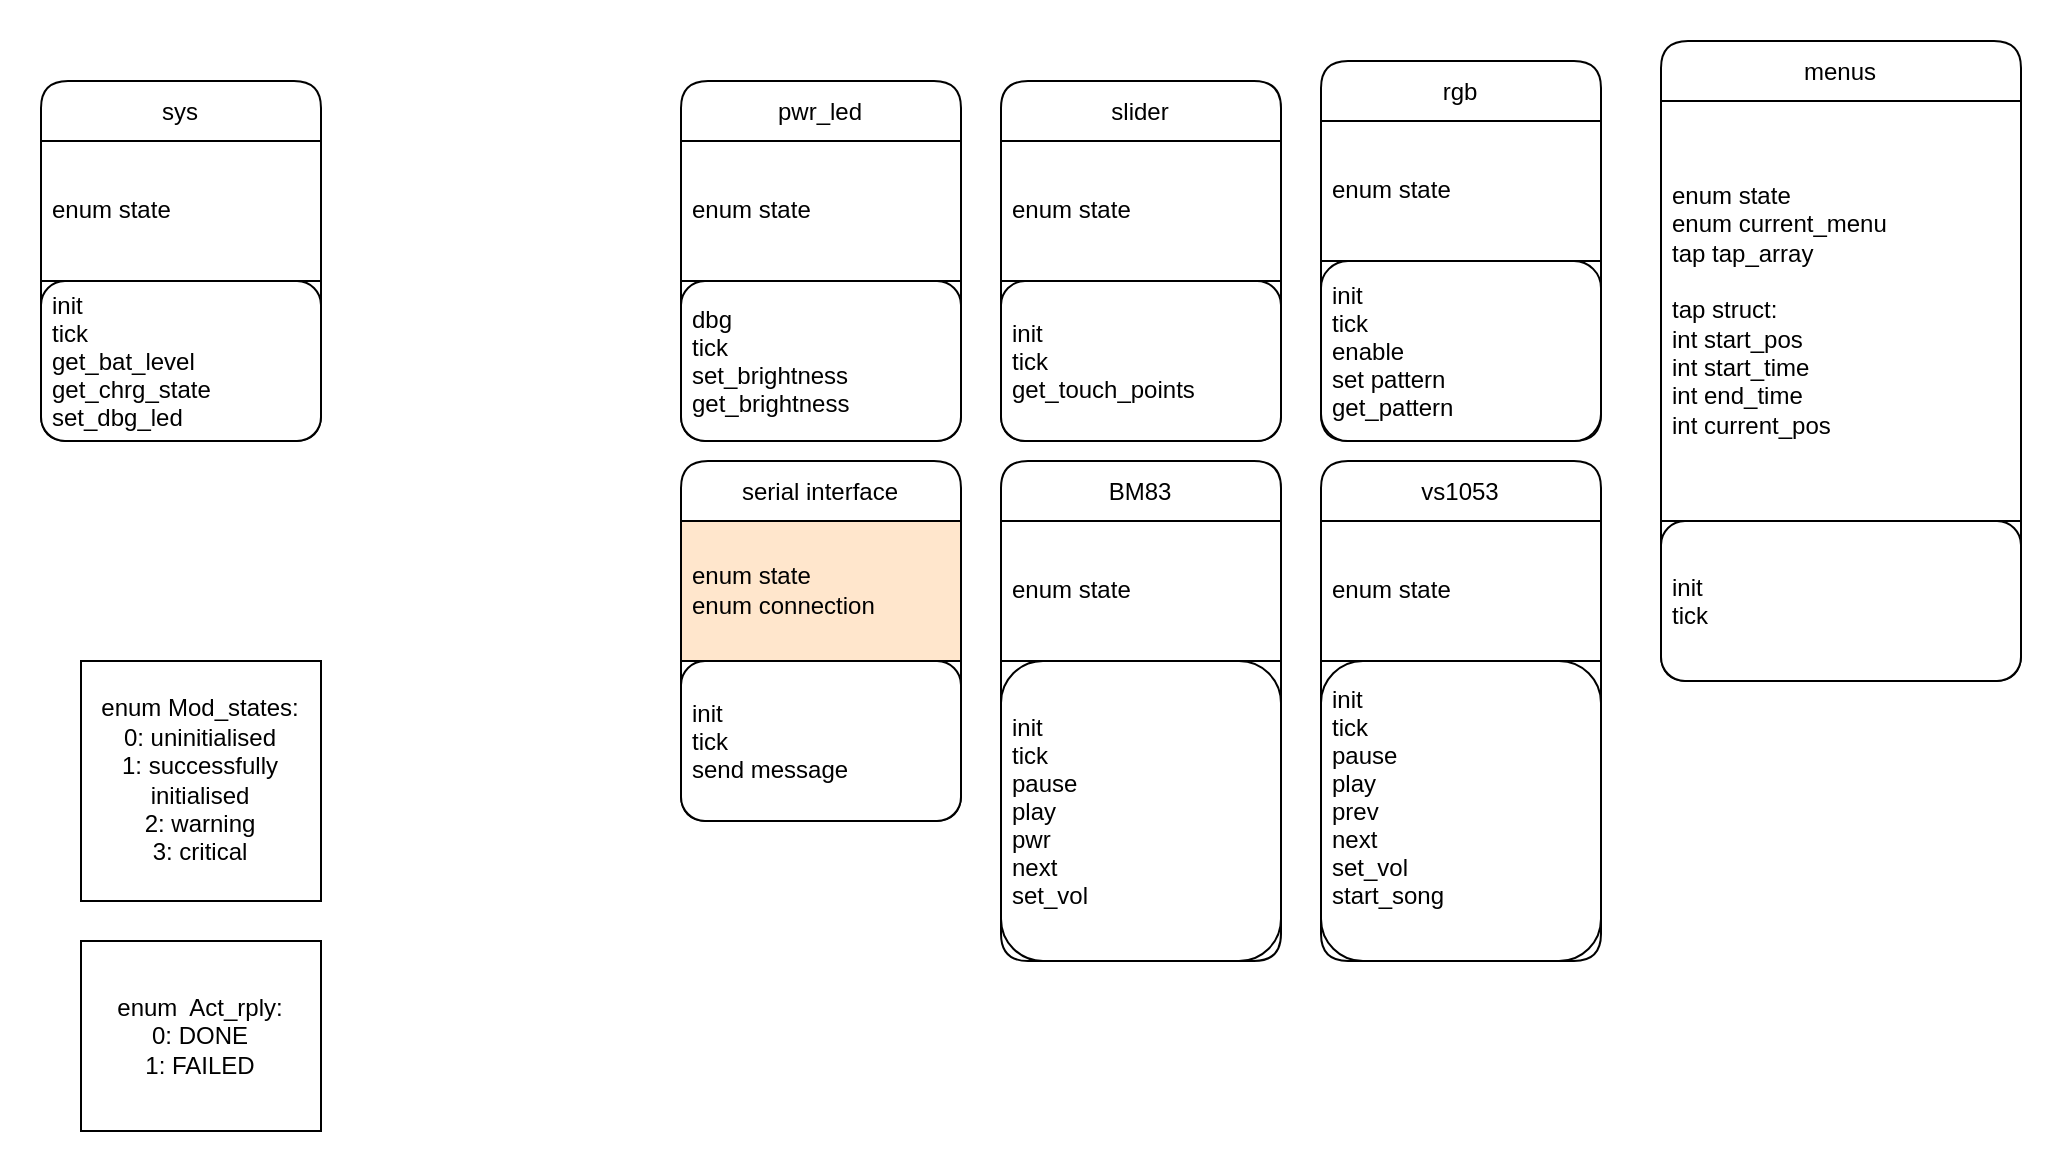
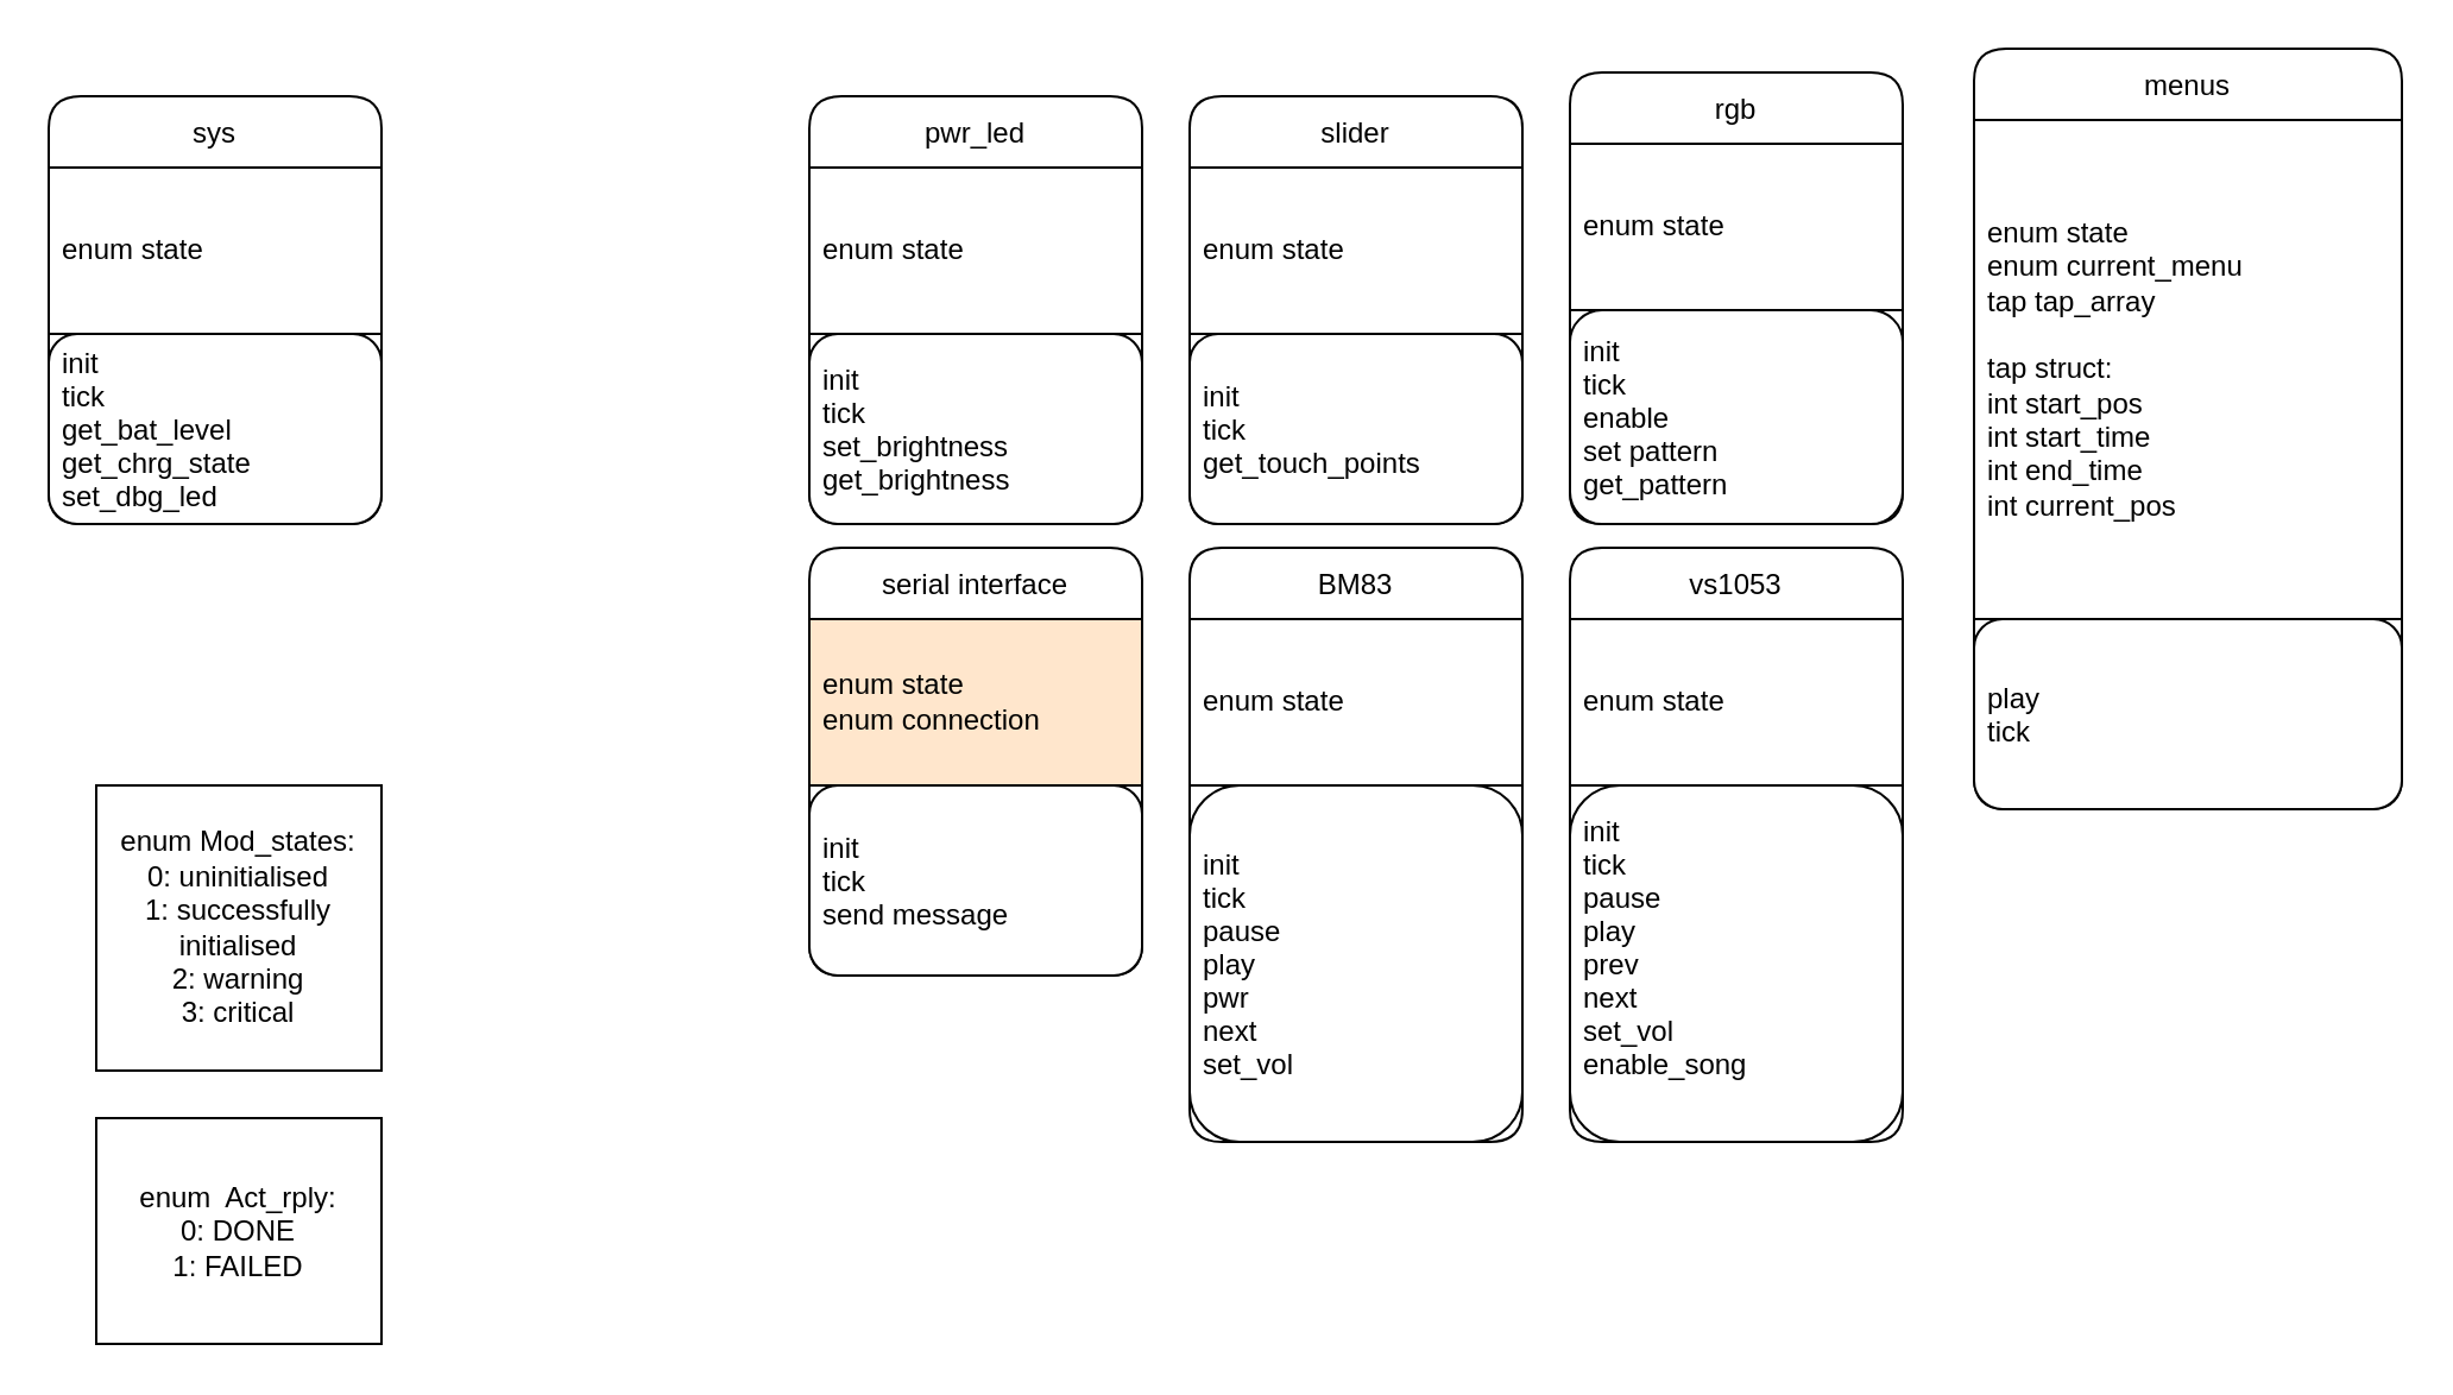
- <mxCell id="11" value="dbg&#10;tick&#10;set_brightness&#10;get_brightness" style="text;strokeColor=default;fillColor=default;align=left;verticalAlign=middle;spacingLeft=4;spacingRight=4;overflow=hidden;points=[[0,0.5],[1,0.5]];portConstraint=eastwest;rotatable=0;rounded=1;shadow=0;" parent="9" vertex="1"><mxGeometry y="100" width="140" height="80" as="geometry" /></mxCell>
+ <mxCell id="11" value="init&#10;tick&#10;set_brightness&#10;get_brightness" style="text;strokeColor=default;fillColor=default;align=left;verticalAlign=middle;spacingLeft=4;spacingRight=4;overflow=hidden;points=[[0,0.5],[1,0.5]];portConstraint=eastwest;rotatable=0;rounded=1;shadow=0;" parent="9" vertex="1"><mxGeometry y="100" width="140" height="80" as="geometry" /></mxCell>
- <mxCell id="20" value="init&#10;tick" style="text;strokeColor=default;fillColor=default;align=left;verticalAlign=middle;spacingLeft=4;spacingRight=4;overflow=hidden;points=[[0,0.5],[1,0.5]];portConstraint=eastwest;rotatable=0;rounded=1;shadow=0;" parent="18" vertex="1"><mxGeometry y="240" width="180" height="80" as="geometry" /></mxCell>
+ <mxCell id="20" value="play&#10;tick" style="text;strokeColor=default;fillColor=default;align=left;verticalAlign=middle;spacingLeft=4;spacingRight=4;overflow=hidden;points=[[0,0.5],[1,0.5]];portConstraint=eastwest;rotatable=0;rounded=1;shadow=0;" parent="18" vertex="1"><mxGeometry y="240" width="180" height="80" as="geometry" /></mxCell>
- <mxCell id="14" value="init&#10;tick&#10;pause &#10;play&#10;prev&#10;next&#10;set_vol&#10;start_song&#10;" style="text;strokeColor=default;fillColor=default;align=left;verticalAlign=middle;spacingLeft=4;spacingRight=4;overflow=hidden;points=[[0,0.5],[1,0.5]];portConstraint=eastwest;rotatable=0;rounded=1;shadow=0;" parent="12" vertex="1"><mxGeometry y="100" width="140" height="150" as="geometry" /></mxCell>
+ <mxCell id="14" value="init&#10;tick&#10;pause &#10;play&#10;prev&#10;next&#10;set_vol&#10;enable_song&#10;" style="text;strokeColor=default;fillColor=default;align=left;verticalAlign=middle;spacingLeft=4;spacingRight=4;overflow=hidden;points=[[0,0.5],[1,0.5]];portConstraint=eastwest;rotatable=0;rounded=1;shadow=0;" parent="12" vertex="1"><mxGeometry y="100" width="140" height="150" as="geometry" /></mxCell>
